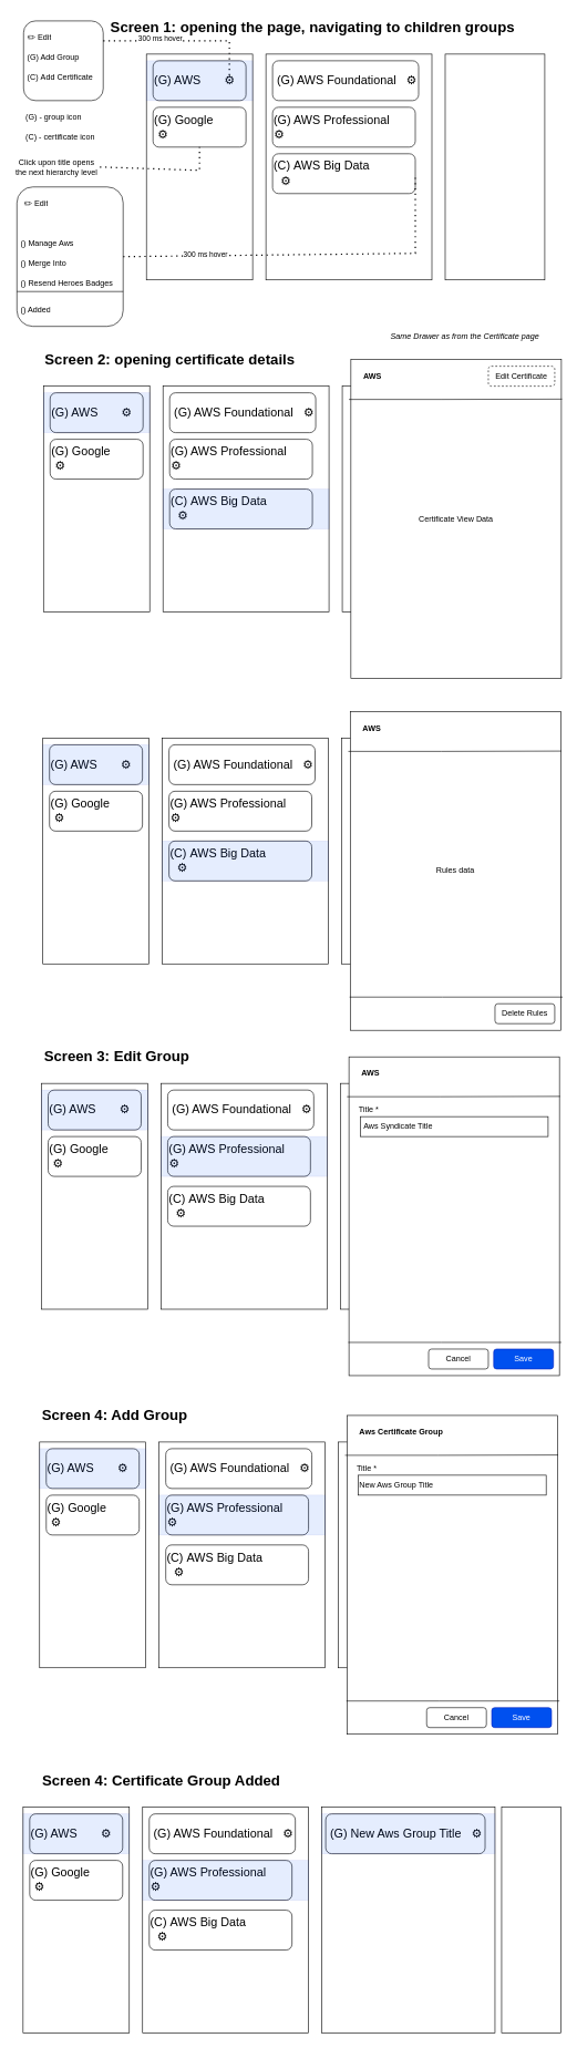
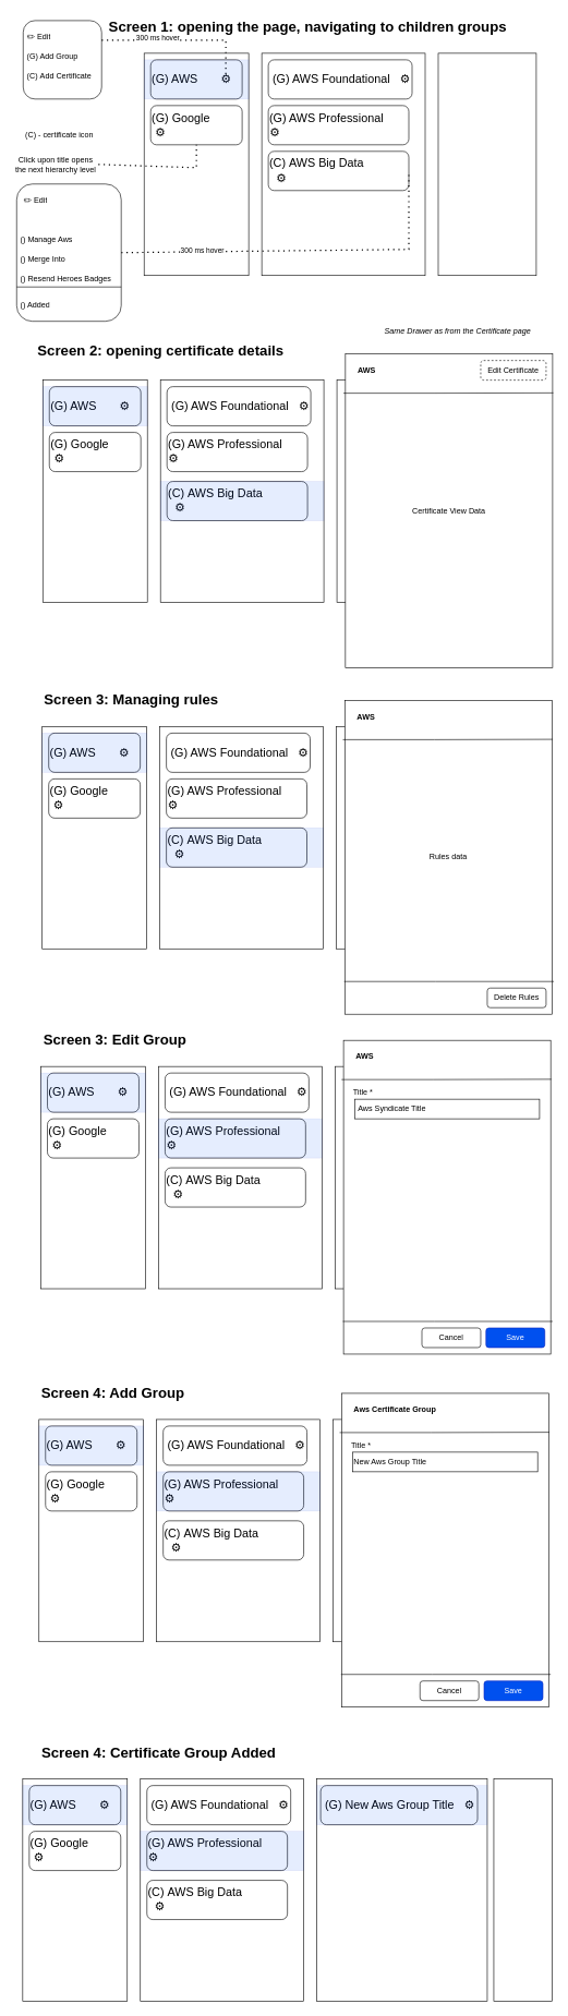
- <mxCell id="16" value="(G) - group icon" style="text;html=1;align=center;verticalAlign=middle;resizable=0;points=[];autosize=1;strokeColor=none;fillColor=none;" vertex="1" parent="1"><mxGeometry y="160" width="110" height="30" as="geometry" x="25" /></mxCell>
- <mxCell id="34" value="&lt;b&gt;&lt;font style=&quot;font-size: 22px;&quot;&gt;Screen 2: opening certificate details&lt;/font&gt;&lt;/b&gt;" style="text;html=1;align=center;verticalAlign=middle;resizable=0;points=[];autosize=1;strokeColor=none;fillColor=none;" vertex="1" parent="1"><mxGeometry x="55" y="520" width="400" height="40" as="geometry" /></mxCell>
+ <mxCell id="34" value="&lt;b&gt;&lt;font style=&quot;font-size: 22px;&quot;&gt;Screen 2: opening certificate details&lt;/font&gt;&lt;/b&gt;" style="text;html=1;align=center;verticalAlign=middle;resizable=0;points=[];autosize=1;strokeColor=none;fillColor=none;" vertex="1" parent="1"><mxGeometry x="45" y="515" width="400" height="40" as="geometry" /></mxCell>
+ <mxCell id="57" value="&lt;b&gt;&lt;font style=&quot;font-size: 22px;&quot;&gt;Screen 3: Managing rules&lt;/font&gt;&lt;/b&gt;" style="text;html=1;align=center;verticalAlign=middle;resizable=0;points=[];autosize=1;strokeColor=none;fillColor=none;" vertex="1" parent="1"><mxGeometry x="55" y="1050" width="290" height="40" as="geometry" /></mxCell>
